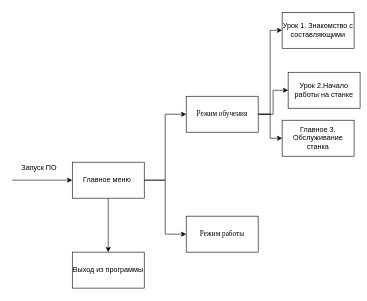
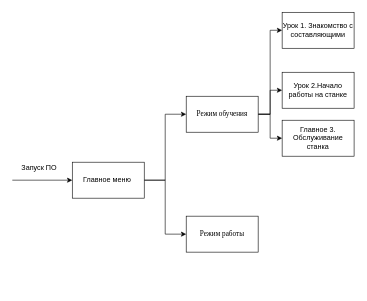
- <mxCell id="15" value="Урок 2.Начало работы на станке" style="rounded=0;whiteSpace=wrap;html=1;" vertex="1" parent="1"><mxGeometry x="480" y="120" width="120" height="60" as="geometry" /></mxCell>
+ <mxCell id="15" value="Урок 2.Начало работы на станке" style="rounded=0;whiteSpace=wrap;html=1;" vertex="1" parent="1"><mxGeometry x="470" y="120" width="120" height="60" as="geometry" /></mxCell>
- <mxCell id="4" style="edgeStyle=orthogonalEdgeStyle;rounded=0;orthogonalLoop=1;jettySize=auto;html=1;exitX=0.5;exitY=1;exitDx=0;exitDy=0;" edge="1" parent="1" source="5" target="13"><mxGeometry relative="1" as="geometry" /></mxCell>
- <mxCell id="13" value="Выход из программы" style="rounded=0;whiteSpace=wrap;html=1;" vertex="1" parent="1"><mxGeometry x="120" y="420" width="120" height="60" as="geometry" /></mxCell>
